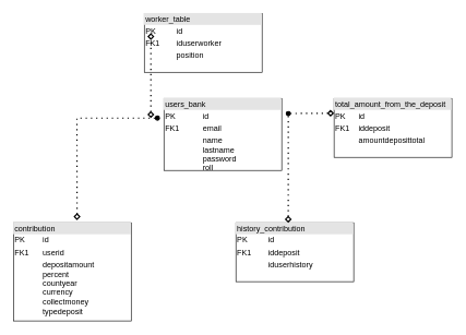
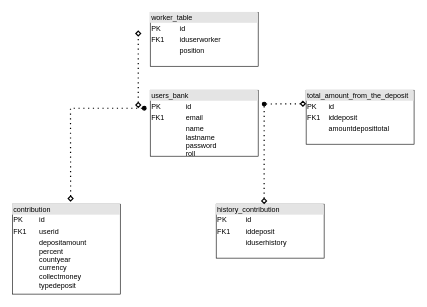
- <mxCell id="6" value="&lt;div style=&quot;box-sizing: border-box ; width: 100% ; background: #e4e4e4 ; padding: 2px&quot;&gt;worker_table&lt;/div&gt;&lt;table style=&quot;width: 100% ; font-size: 1em&quot; cellpadding=&quot;2&quot; cellspacing=&quot;0&quot;&gt;&lt;tbody&gt;&lt;tr&gt;&lt;td&gt;PK&lt;/td&gt;&lt;td&gt;id&lt;/td&gt;&lt;/tr&gt;&lt;tr&gt;&lt;td&gt;FK1&lt;/td&gt;&lt;td&gt;iduserworker&lt;/td&gt;&lt;/tr&gt;&lt;tr&gt;&lt;td&gt;&lt;/td&gt;&lt;td&gt;position&lt;/td&gt;&lt;/tr&gt;&lt;/tbody&gt;&lt;/table&gt;" style="verticalAlign=top;align=left;overflow=fill;html=1;" vertex="1" parent="1"><mxGeometry x="220" y="20" width="180" height="90" as="geometry" /></mxCell>
+ <mxCell id="6" value="&lt;div style=&quot;box-sizing: border-box ; width: 100% ; background: #e4e4e4 ; padding: 2px&quot;&gt;worker_table&lt;/div&gt;&lt;table style=&quot;width: 100% ; font-size: 1em&quot; cellpadding=&quot;2&quot; cellspacing=&quot;0&quot;&gt;&lt;tbody&gt;&lt;tr&gt;&lt;td&gt;PK&lt;/td&gt;&lt;td&gt;id&lt;/td&gt;&lt;/tr&gt;&lt;tr&gt;&lt;td&gt;FK1&lt;/td&gt;&lt;td&gt;iduserworker&lt;/td&gt;&lt;/tr&gt;&lt;tr&gt;&lt;td&gt;&lt;/td&gt;&lt;td&gt;position&lt;/td&gt;&lt;/tr&gt;&lt;/tbody&gt;&lt;/table&gt;" style="verticalAlign=top;align=left;overflow=fill;html=1;" vertex="1" parent="1"><mxGeometry x="250" y="20" width="180" height="90" as="geometry" /></mxCell>
